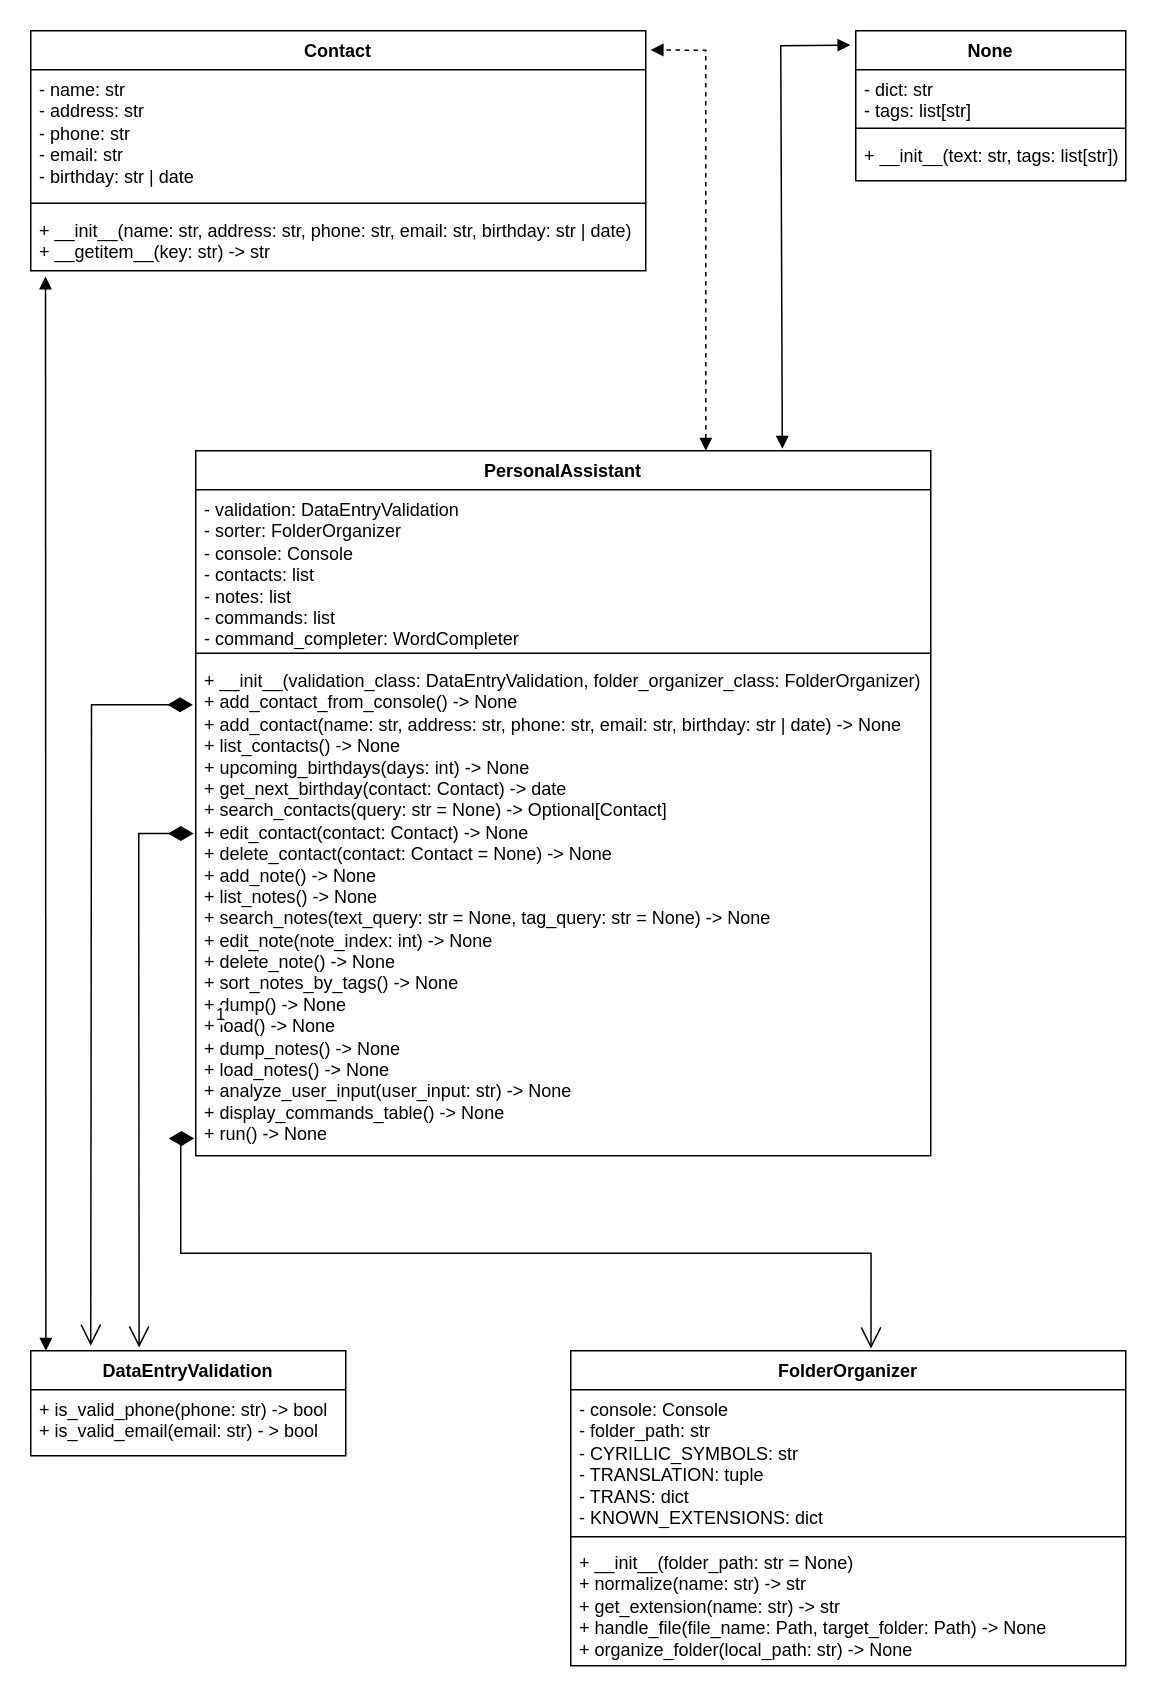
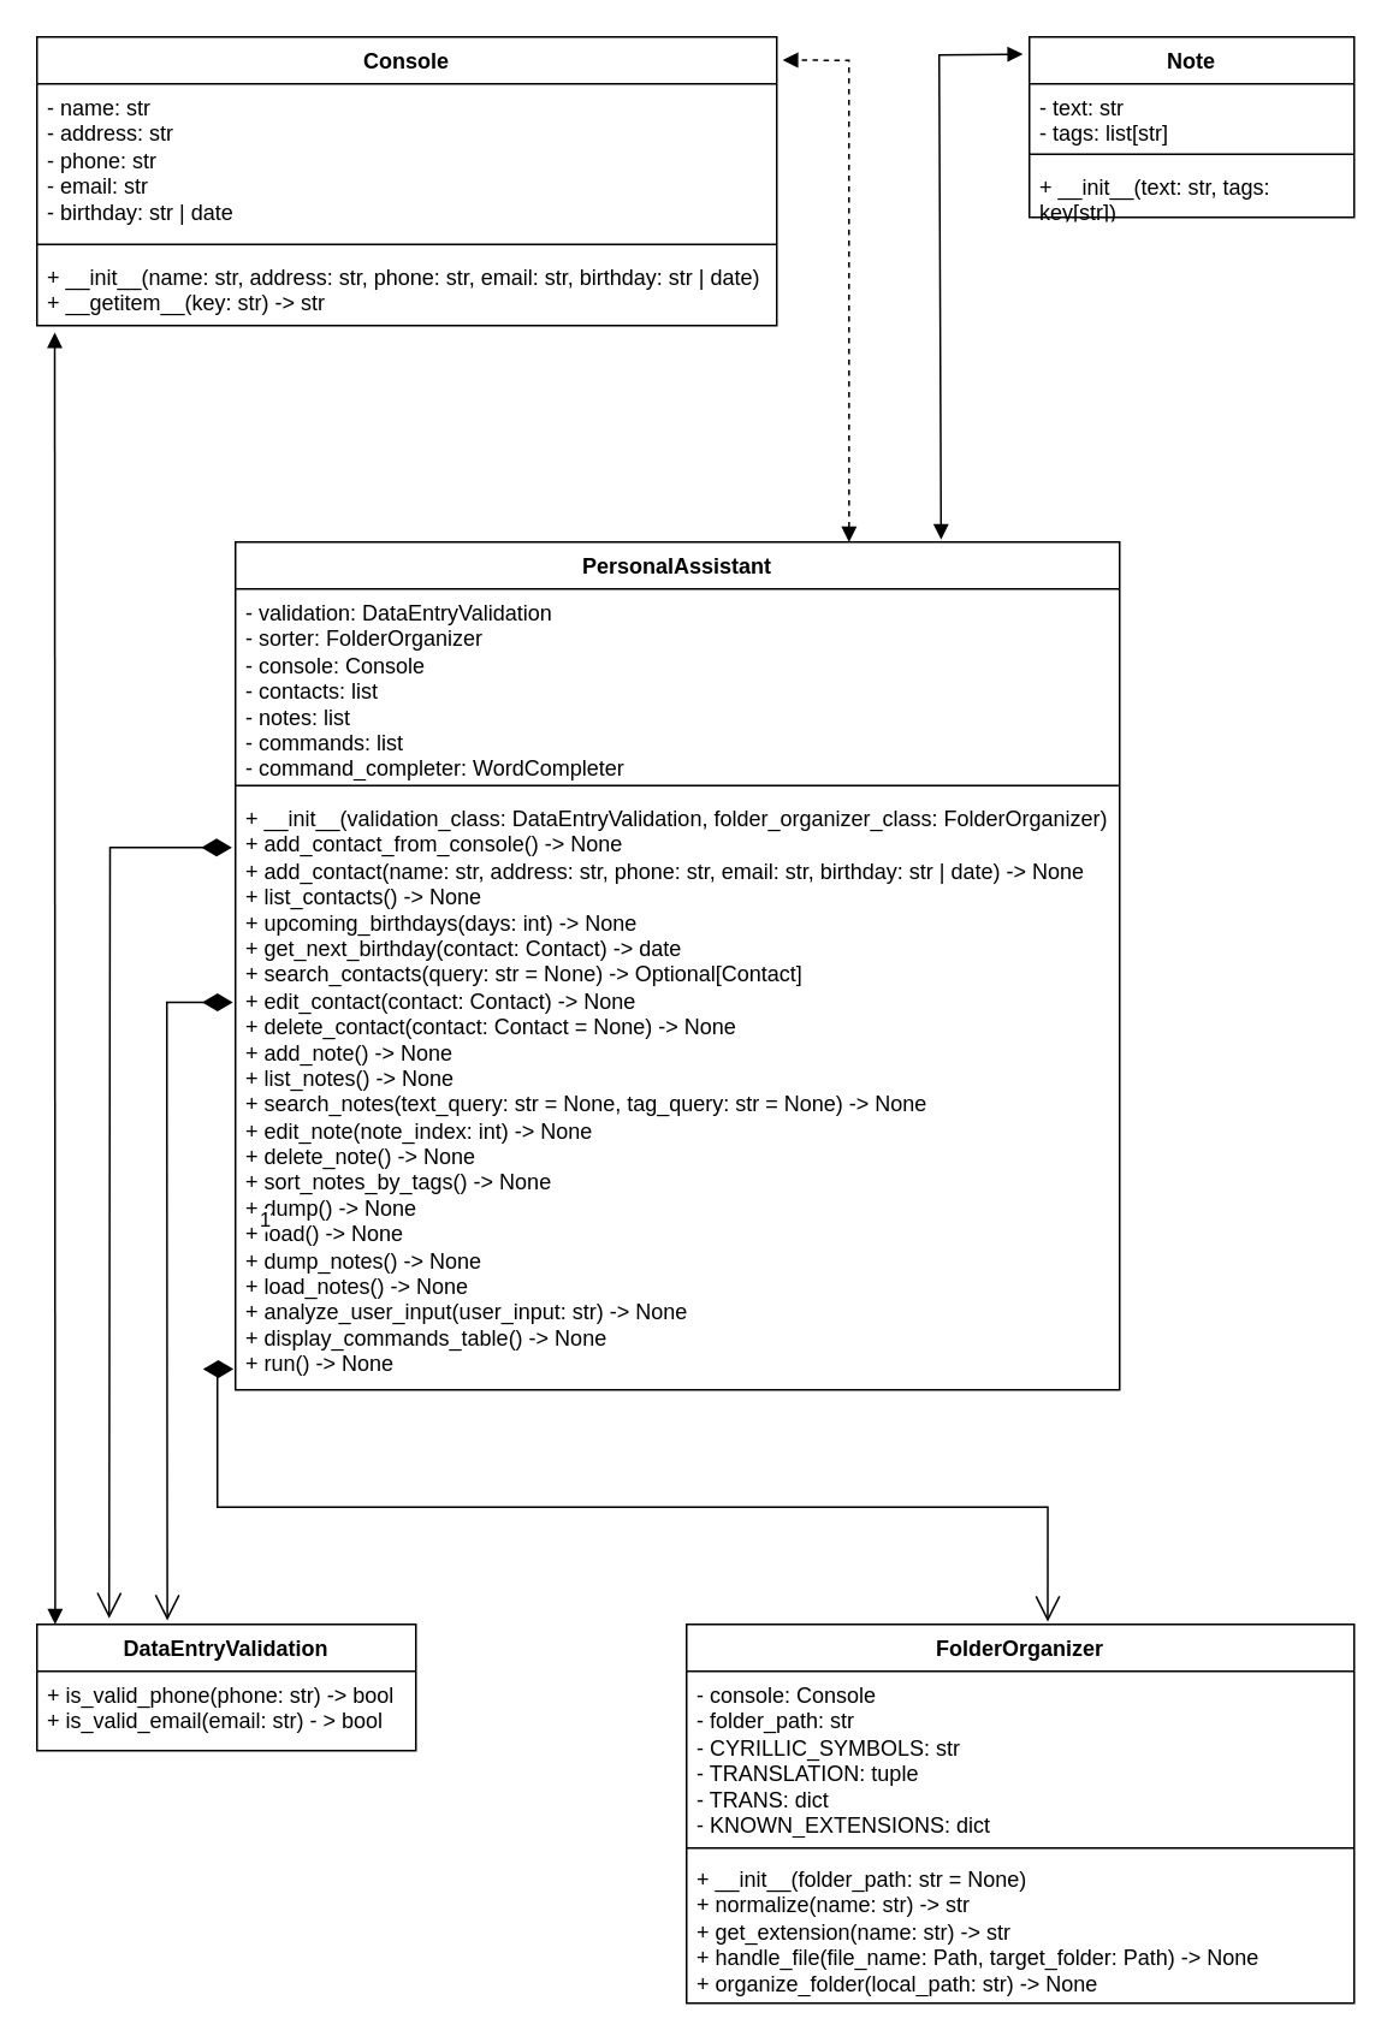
- <mxCell id="10" value="Contact" style="swimlane;fontStyle=1;align=center;verticalAlign=top;childLayout=stackLayout;horizontal=1;startSize=26;horizontalStack=0;resizeParent=1;resizeParentMax=0;resizeLast=0;collapsible=1;marginBottom=0;whiteSpace=wrap;html=1;" vertex="1" parent="1"><mxGeometry x="20" y="20" width="410" height="160" as="geometry" /></mxCell>
+ <mxCell id="10" value="Console" style="swimlane;fontStyle=1;align=center;verticalAlign=top;childLayout=stackLayout;horizontal=1;startSize=26;horizontalStack=0;resizeParent=1;resizeParentMax=0;resizeLast=0;collapsible=1;marginBottom=0;whiteSpace=wrap;html=1;" vertex="1" parent="1"><mxGeometry x="20" y="20" width="410" height="160" as="geometry" /></mxCell>
- <mxCell id="14" value="None" style="swimlane;fontStyle=1;align=center;verticalAlign=top;childLayout=stackLayout;horizontal=1;startSize=26;horizontalStack=0;resizeParent=1;resizeParentMax=0;resizeLast=0;collapsible=1;marginBottom=0;whiteSpace=wrap;html=1;" vertex="1" parent="1"><mxGeometry x="570" y="20" width="180" height="100" as="geometry" /></mxCell>
+ <mxCell id="14" value="Note" style="swimlane;fontStyle=1;align=center;verticalAlign=top;childLayout=stackLayout;horizontal=1;startSize=26;horizontalStack=0;resizeParent=1;resizeParentMax=0;resizeLast=0;collapsible=1;marginBottom=0;whiteSpace=wrap;html=1;" vertex="1" parent="1"><mxGeometry x="570" y="20" width="180" height="100" as="geometry" /></mxCell>
- <mxCell id="15" value="- dict: str&lt;br style=&quot;border-color: var(--border-color);&quot;&gt;- tags: list[str]" style="text;strokeColor=none;fillColor=none;align=left;verticalAlign=top;spacingLeft=4;spacingRight=4;overflow=hidden;rotatable=0;points=[[0,0.5],[1,0.5]];portConstraint=eastwest;whiteSpace=wrap;html=1;" vertex="1" parent="14"><mxGeometry y="26" width="180" height="34" as="geometry" /></mxCell>
+ <mxCell id="15" value="- text: str&lt;br style=&quot;border-color: var(--border-color);&quot;&gt;- tags: list[str]" style="text;strokeColor=none;fillColor=none;align=left;verticalAlign=top;spacingLeft=4;spacingRight=4;overflow=hidden;rotatable=0;points=[[0,0.5],[1,0.5]];portConstraint=eastwest;whiteSpace=wrap;html=1;" vertex="1" parent="14"><mxGeometry y="26" width="180" height="34" as="geometry" /></mxCell>
- <mxCell id="17" value="+ __init__(text: str, tags: list[str])" style="text;strokeColor=none;fillColor=none;align=left;verticalAlign=top;spacingLeft=4;spacingRight=4;overflow=hidden;rotatable=0;points=[[0,0.5],[1,0.5]];portConstraint=eastwest;whiteSpace=wrap;html=1;" vertex="1" parent="14"><mxGeometry y="70" width="180" height="30" as="geometry" /></mxCell>
+ <mxCell id="17" value="+ __init__(text: str, tags: key[str])" style="text;strokeColor=none;fillColor=none;align=left;verticalAlign=top;spacingLeft=4;spacingRight=4;overflow=hidden;rotatable=0;points=[[0,0.5],[1,0.5]];portConstraint=eastwest;whiteSpace=wrap;html=1;" vertex="1" parent="14"><mxGeometry y="70" width="180" height="30" as="geometry" /></mxCell>
